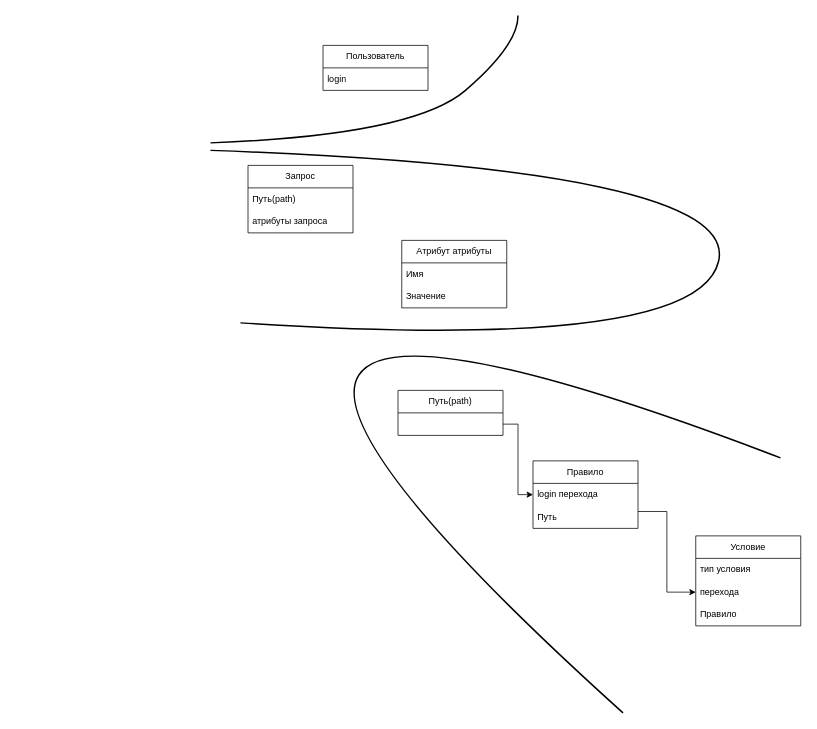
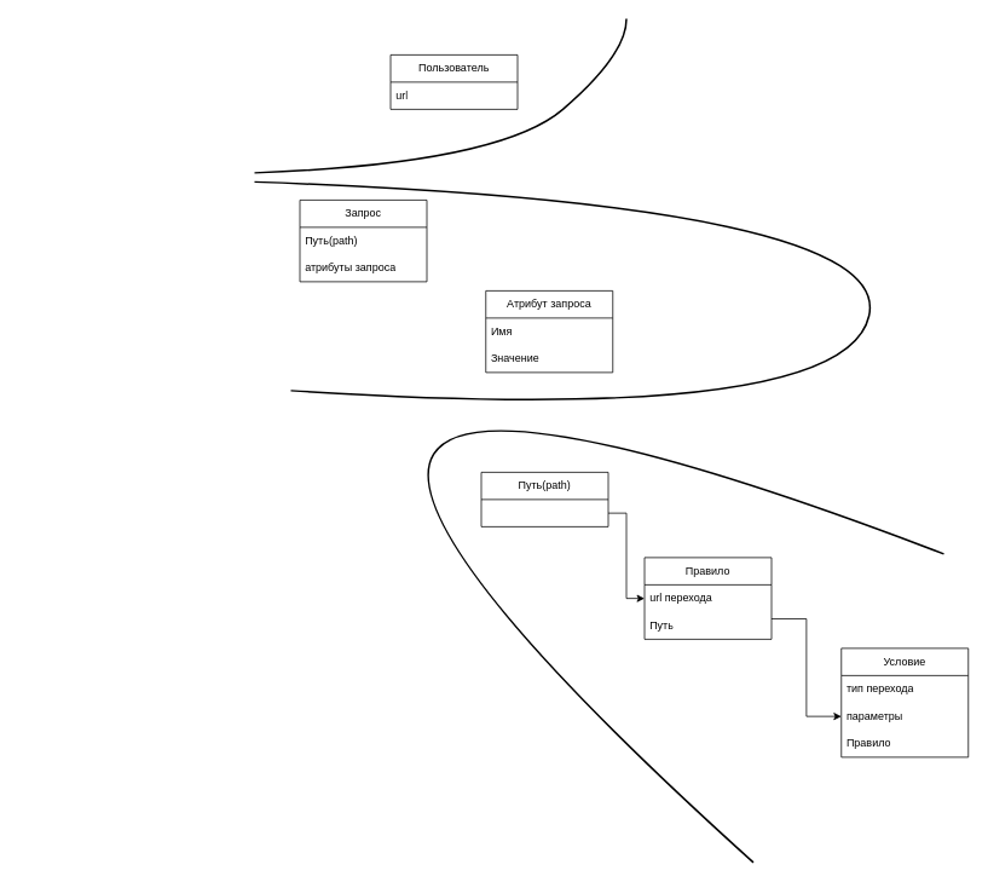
- <mxCell id="13" value="login" style="text;strokeColor=none;fillColor=none;align=left;verticalAlign=middle;spacingLeft=4;spacingRight=4;overflow=hidden;points=[[0,0.5],[1,0.5]];portConstraint=eastwest;rotatable=0;whiteSpace=wrap;html=1;" parent="12" vertex="1"><mxGeometry y="30" width="140" height="30" as="geometry" /></mxCell>
+ <mxCell id="13" value="url" style="text;strokeColor=none;fillColor=none;align=left;verticalAlign=middle;spacingLeft=4;spacingRight=4;overflow=hidden;points=[[0,0.5],[1,0.5]];portConstraint=eastwest;rotatable=0;whiteSpace=wrap;html=1;" parent="12" vertex="1"><mxGeometry y="30" width="140" height="30" as="geometry" /></mxCell>
- <mxCell id="17" value="Атрибут атрибуты" style="swimlane;fontStyle=0;childLayout=stackLayout;horizontal=1;startSize=30;horizontalStack=0;resizeParent=1;resizeParentMax=0;resizeLast=0;collapsible=1;marginBottom=0;whiteSpace=wrap;html=1;" parent="1" vertex="1"><mxGeometry x="535" y="320" width="140" height="90" as="geometry" /></mxCell>
+ <mxCell id="17" value="Атрибут запроса" style="swimlane;fontStyle=0;childLayout=stackLayout;horizontal=1;startSize=30;horizontalStack=0;resizeParent=1;resizeParentMax=0;resizeLast=0;collapsible=1;marginBottom=0;whiteSpace=wrap;html=1;" parent="1" vertex="1"><mxGeometry x="535" y="320" width="140" height="90" as="geometry" /></mxCell>
- <mxCell id="3" value="login перехода" style="text;strokeColor=none;fillColor=none;align=left;verticalAlign=middle;spacingLeft=4;spacingRight=4;overflow=hidden;points=[[0,0.5],[1,0.5]];portConstraint=eastwest;rotatable=0;whiteSpace=wrap;html=1;" parent="2" vertex="1"><mxGeometry y="30" width="140" height="30" as="geometry" /></mxCell>
+ <mxCell id="3" value="url перехода" style="text;strokeColor=none;fillColor=none;align=left;verticalAlign=middle;spacingLeft=4;spacingRight=4;overflow=hidden;points=[[0,0.5],[1,0.5]];portConstraint=eastwest;rotatable=0;whiteSpace=wrap;html=1;" parent="2" vertex="1"><mxGeometry y="30" width="140" height="30" as="geometry" /></mxCell>
- <mxCell id="6" value="тип условия" style="text;strokeColor=none;fillColor=none;align=left;verticalAlign=middle;spacingLeft=4;spacingRight=4;overflow=hidden;points=[[0,0.5],[1,0.5]];portConstraint=eastwest;rotatable=0;whiteSpace=wrap;html=1;" parent="5" vertex="1"><mxGeometry y="30" width="140" height="30" as="geometry" /></mxCell>
+ <mxCell id="6" value="тип перехода" style="text;strokeColor=none;fillColor=none;align=left;verticalAlign=middle;spacingLeft=4;spacingRight=4;overflow=hidden;points=[[0,0.5],[1,0.5]];portConstraint=eastwest;rotatable=0;whiteSpace=wrap;html=1;" parent="5" vertex="1"><mxGeometry y="30" width="140" height="30" as="geometry" /></mxCell>
- <mxCell id="7" value="перехода" style="text;strokeColor=none;fillColor=none;align=left;verticalAlign=middle;spacingLeft=4;spacingRight=4;overflow=hidden;points=[[0,0.5],[1,0.5]];portConstraint=eastwest;rotatable=0;whiteSpace=wrap;html=1;" parent="5" vertex="1"><mxGeometry y="60" width="140" height="30" as="geometry" /></mxCell>
+ <mxCell id="7" value="параметры" style="text;strokeColor=none;fillColor=none;align=left;verticalAlign=middle;spacingLeft=4;spacingRight=4;overflow=hidden;points=[[0,0.5],[1,0.5]];portConstraint=eastwest;rotatable=0;whiteSpace=wrap;html=1;" parent="5" vertex="1"><mxGeometry y="60" width="140" height="30" as="geometry" /></mxCell>
